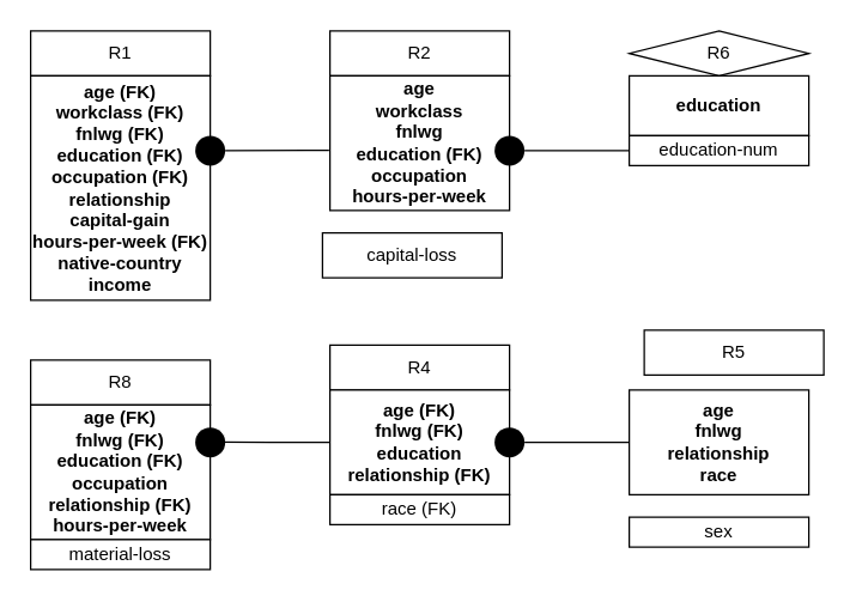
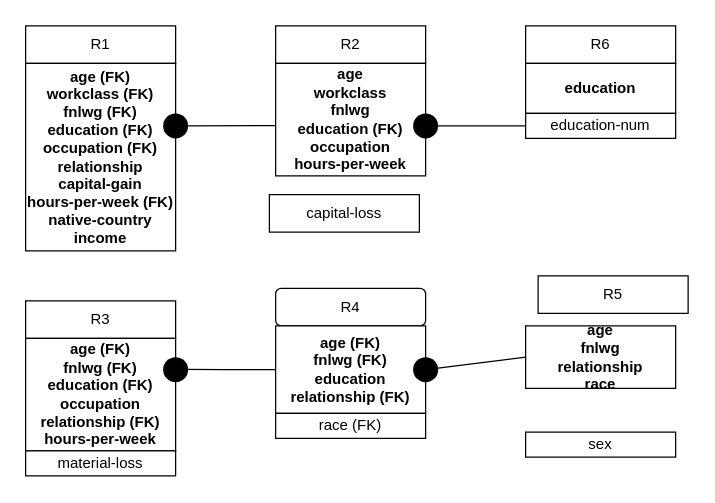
- <mxCell id="13" value="R6" style="rhombus;whiteSpace=wrap;html=1;" parent="1" vertex="1"><mxGeometry x="420" y="20" width="120" height="30" as="geometry" /></mxCell>
+ <mxCell id="13" value="R6" style="rounded=0;whiteSpace=wrap;html=1;" parent="1" vertex="1"><mxGeometry x="420" y="20" width="120" height="30" as="geometry" /></mxCell>
- <mxCell id="8" value="R4" style="rounded=0;whiteSpace=wrap;html=1;" parent="1" vertex="1"><mxGeometry x="220" y="230" width="120" height="30" as="geometry" /></mxCell>
+ <mxCell id="8" value="R4" style="whiteSpace=wrap;html=1;rounded=1;" parent="1" vertex="1"><mxGeometry x="220" y="230" width="120" height="30" as="geometry" /></mxCell>
- <mxCell id="6" value="R8" style="rounded=0;whiteSpace=wrap;html=1;" parent="1" vertex="1"><mxGeometry x="20" y="240" width="120" height="30" as="geometry" /></mxCell>
+ <mxCell id="6" value="R3" style="rounded=0;whiteSpace=wrap;html=1;" parent="1" vertex="1"><mxGeometry x="20" y="240" width="120" height="30" as="geometry" /></mxCell>
- <mxCell id="12" value="&lt;b&gt;age&lt;br&gt;fnlwg&lt;br&gt;relationship&lt;br&gt;race&lt;/b&gt;" style="rounded=0;whiteSpace=wrap;html=1;" parent="1" vertex="1"><mxGeometry x="420" y="260" width="120" height="70" as="geometry" /></mxCell>
+ <mxCell id="12" value="&lt;b&gt;age&lt;br&gt;fnlwg&lt;br&gt;relationship&lt;br&gt;race&lt;/b&gt;" style="rounded=0;whiteSpace=wrap;html=1;" parent="1" vertex="1"><mxGeometry x="420" y="260" width="120" height="50" as="geometry" /></mxCell>
